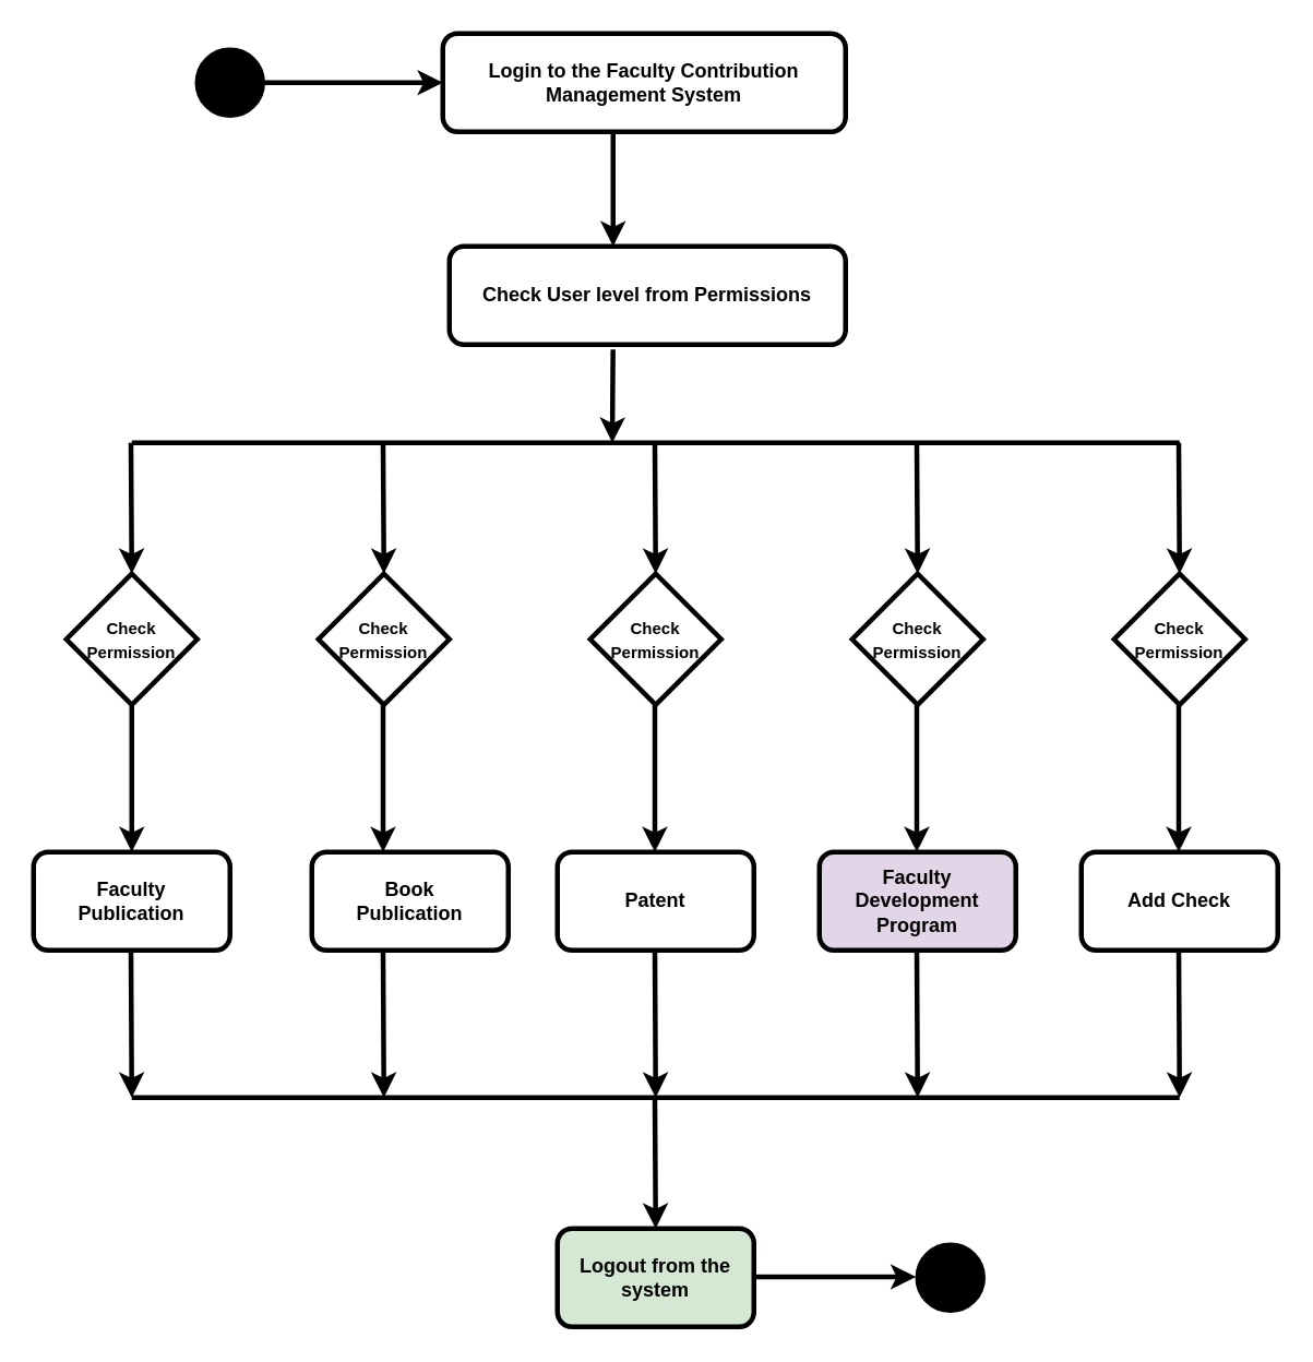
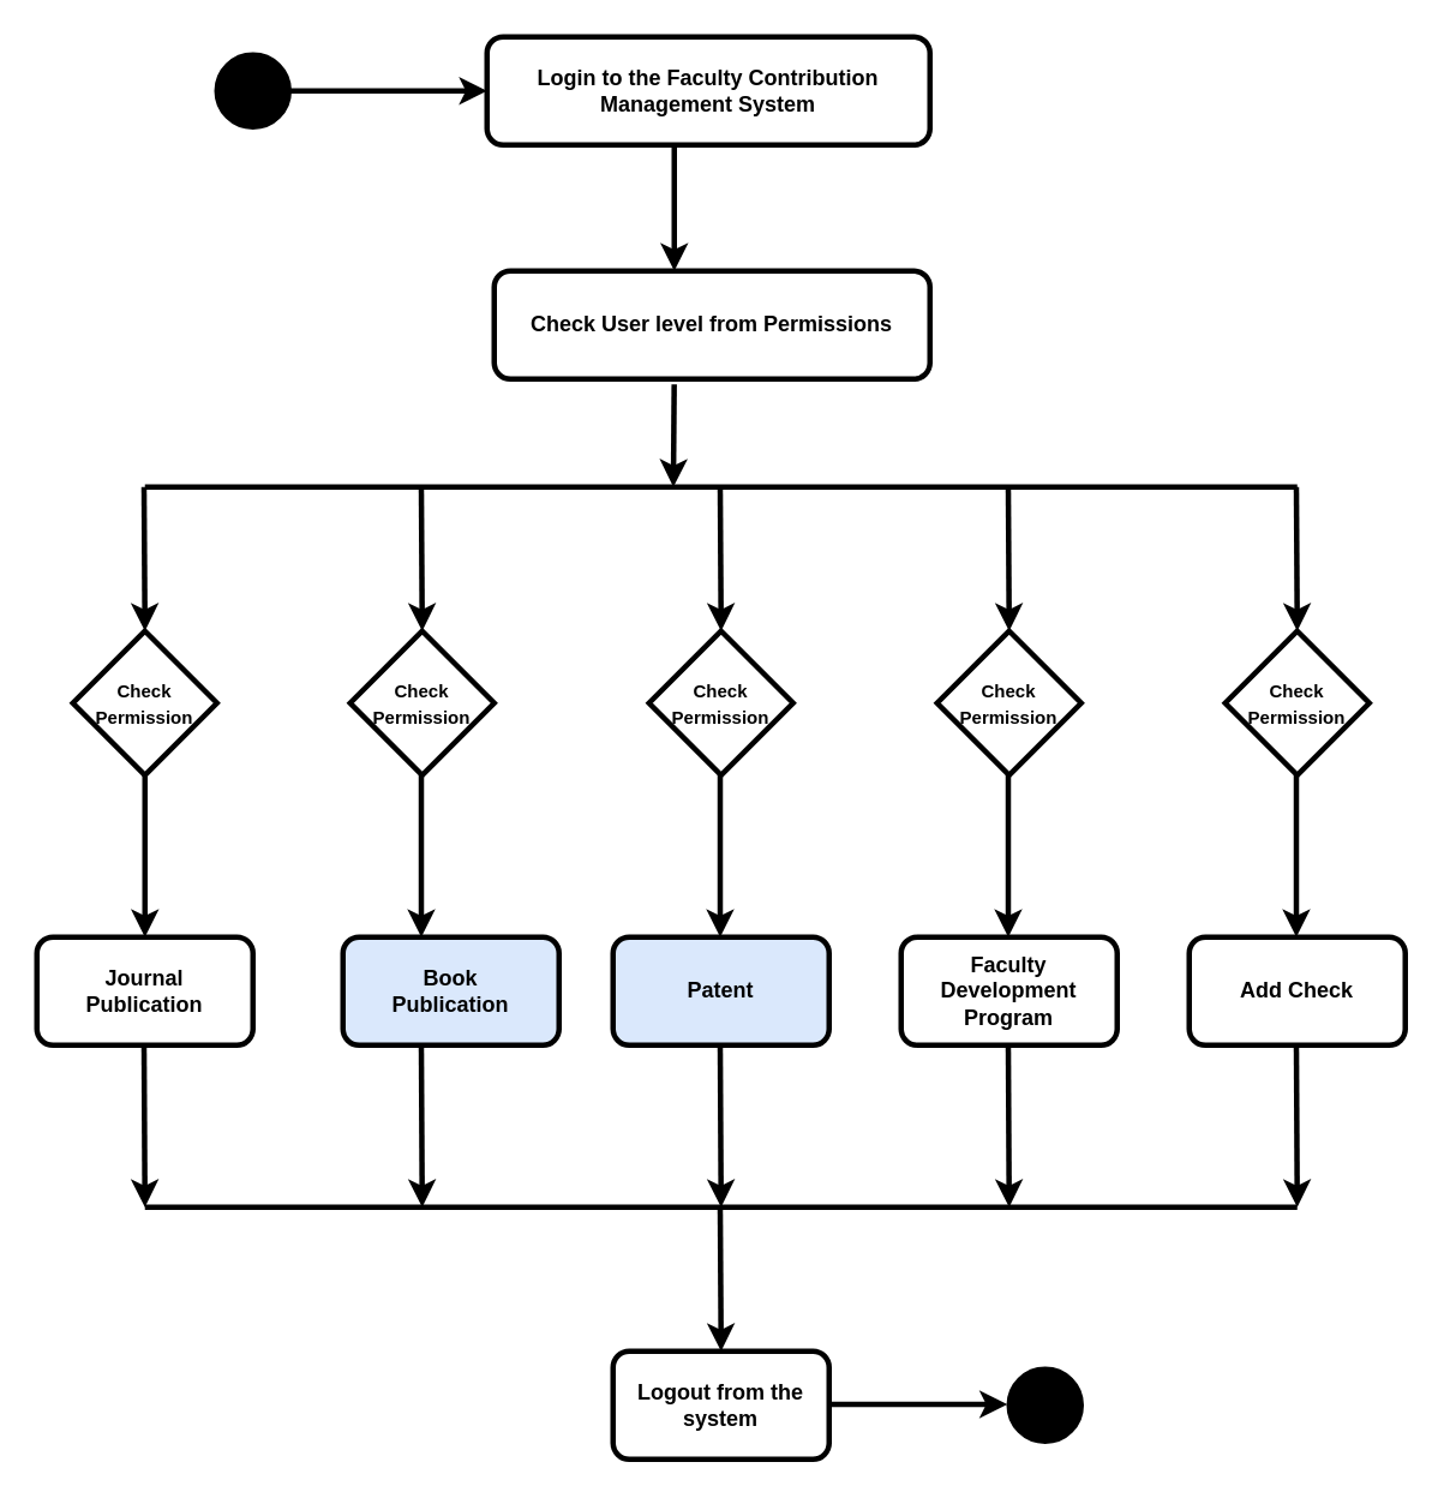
- <mxCell id="20" value="&lt;b&gt;Faculty&lt;br&gt;Publication&lt;/b&gt;" style="rounded=1;whiteSpace=wrap;html=1;strokeWidth=3;" vertex="1" parent="1"><mxGeometry x="20" y="520" width="120" height="60" as="geometry" /></mxCell>
+ <mxCell id="20" value="&lt;b&gt;Journal&lt;br&gt;Publication&lt;/b&gt;" style="rounded=1;whiteSpace=wrap;html=1;strokeWidth=3;" vertex="1" parent="1"><mxGeometry x="20" y="520" width="120" height="60" as="geometry" /></mxCell>
- <mxCell id="21" value="&lt;b&gt;Book&lt;br style=&quot;border-color: var(--border-color);&quot;&gt;Publication&lt;/b&gt;" style="rounded=1;whiteSpace=wrap;html=1;strokeWidth=3;" vertex="1" parent="1"><mxGeometry x="190" y="520" width="120" height="60" as="geometry" /></mxCell>
+ <mxCell id="21" value="&lt;b&gt;Book&lt;br style=&quot;border-color: var(--border-color);&quot;&gt;Publication&lt;/b&gt;" style="rounded=1;whiteSpace=wrap;html=1;strokeWidth=3;fillColor=#dae8fc;" vertex="1" parent="1"><mxGeometry x="190" y="520" width="120" height="60" as="geometry" /></mxCell>
- <mxCell id="22" value="&lt;b&gt;Patent&lt;/b&gt;" style="rounded=1;whiteSpace=wrap;html=1;strokeWidth=3;" vertex="1" parent="1"><mxGeometry x="340" y="520" width="120" height="60" as="geometry" /></mxCell>
+ <mxCell id="22" value="&lt;b&gt;Patent&lt;/b&gt;" style="rounded=1;whiteSpace=wrap;html=1;strokeWidth=3;fillColor=#dae8fc;" vertex="1" parent="1"><mxGeometry x="340" y="520" width="120" height="60" as="geometry" /></mxCell>
- <mxCell id="23" value="&lt;b&gt;Faculty&lt;br&gt;Development&lt;br&gt;Program&lt;/b&gt;" style="rounded=1;whiteSpace=wrap;html=1;strokeWidth=3;fillColor=#e1d5e7;" vertex="1" parent="1"><mxGeometry x="500" y="520" width="120" height="60" as="geometry" /></mxCell>
+ <mxCell id="23" value="&lt;b&gt;Faculty&lt;br&gt;Development&lt;br&gt;Program&lt;/b&gt;" style="rounded=1;whiteSpace=wrap;html=1;strokeWidth=3;" vertex="1" parent="1"><mxGeometry x="500" y="520" width="120" height="60" as="geometry" /></mxCell>
- <mxCell id="35" value="&lt;b&gt;Logout from the system&lt;/b&gt;" style="rounded=1;whiteSpace=wrap;html=1;strokeWidth=3;fillColor=#d5e8d4;" vertex="1" parent="1"><mxGeometry x="340" y="750" width="120" height="60" as="geometry" /></mxCell>
+ <mxCell id="35" value="&lt;b&gt;Logout from the system&lt;/b&gt;" style="rounded=1;whiteSpace=wrap;html=1;strokeWidth=3;" vertex="1" parent="1"><mxGeometry x="340" y="750" width="120" height="60" as="geometry" /></mxCell>
